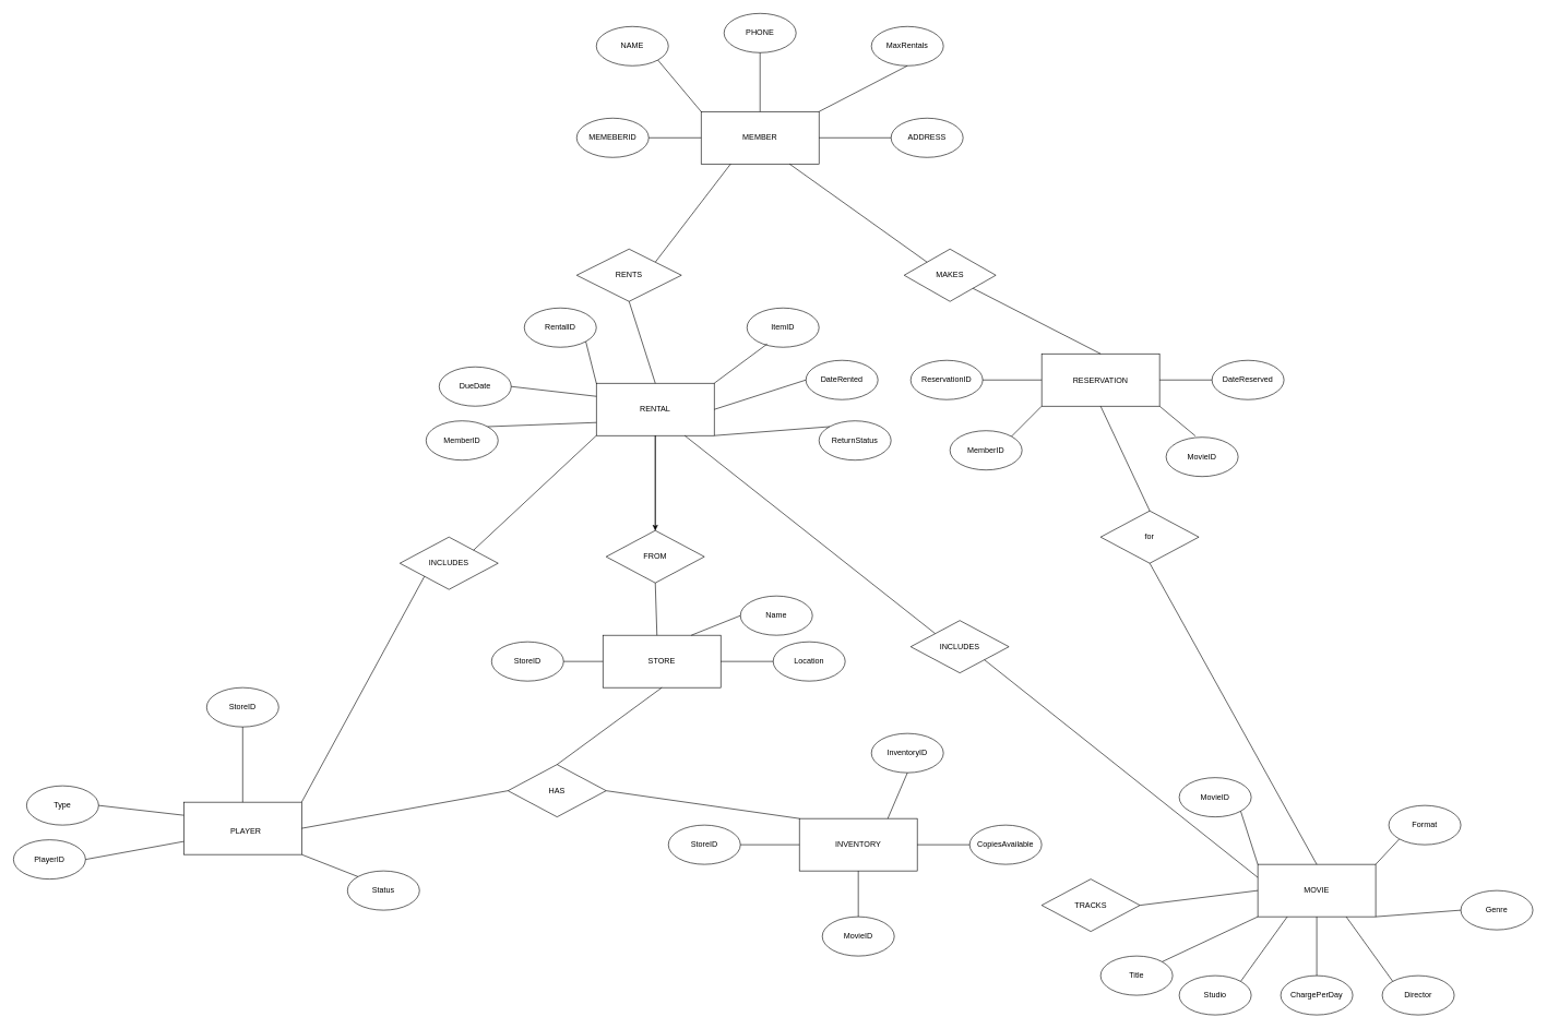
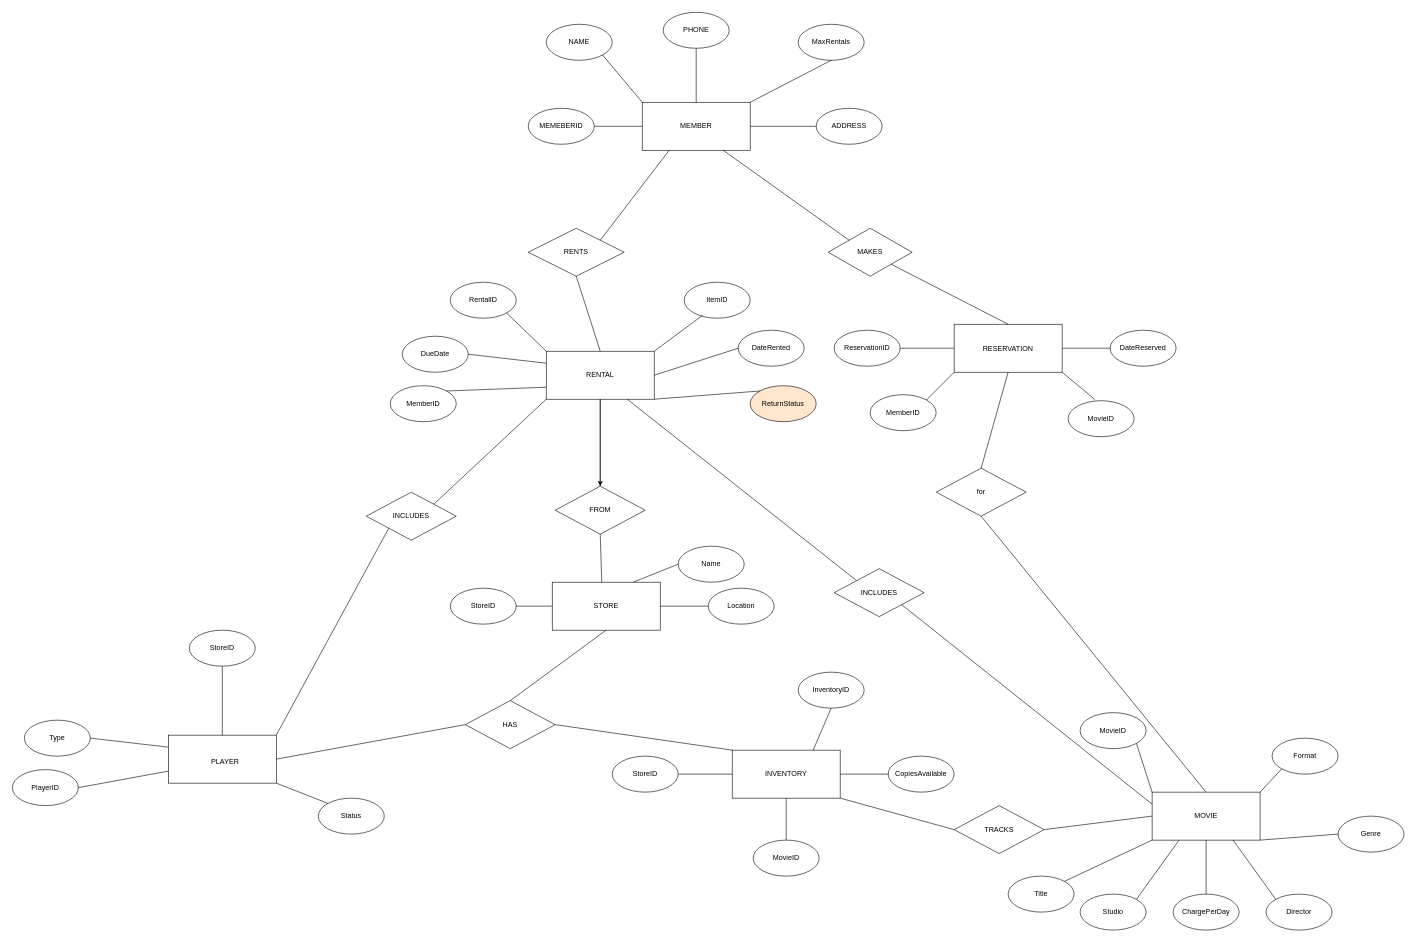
- <mxCell id="18" value="RentalID" style="ellipse;whiteSpace=wrap;html=1;" vertex="1" parent="1"><mxGeometry x="800" y="470" width="110" height="60" as="geometry" /></mxCell>
+ <mxCell id="18" value="RentalID" style="ellipse;whiteSpace=wrap;html=1;" vertex="1" parent="1"><mxGeometry x="750" y="470" width="110" height="60" as="geometry" /></mxCell>
- <mxCell id="28" value="ReturnStatus" style="ellipse;whiteSpace=wrap;html=1;" vertex="1" parent="1"><mxGeometry x="1250" y="642.5" width="110" height="60" as="geometry" /></mxCell>
+ <mxCell id="28" value="ReturnStatus" style="ellipse;whiteSpace=wrap;html=1;fillColor=#ffe6cc;" vertex="1" parent="1"><mxGeometry x="1250" y="642.5" width="110" height="60" as="geometry" /></mxCell>
- <mxCell id="81" value="for" style="rhombus;whiteSpace=wrap;html=1;" vertex="1" parent="1"><mxGeometry x="1680" y="780" width="150" height="80" as="geometry" /></mxCell>
+ <mxCell id="81" value="for" style="rhombus;whiteSpace=wrap;html=1;" vertex="1" parent="1"><mxGeometry x="1560" y="780" width="150" height="80" as="geometry" /></mxCell>
+ <mxCell id="85" value="" style="endArrow=none;html=1;rounded=0;exitX=1;exitY=1;exitDx=0;exitDy=0;entryX=0;entryY=0.5;entryDx=0;entryDy=0;" edge="1" parent="1" source="56" target="84"><mxGeometry width="50" height="50" relative="1" as="geometry"><mxPoint x="1670" y="1080" as="sourcePoint" /><mxPoint x="1720" y="1030" as="targetPoint" /></mxGeometry></mxCell>
